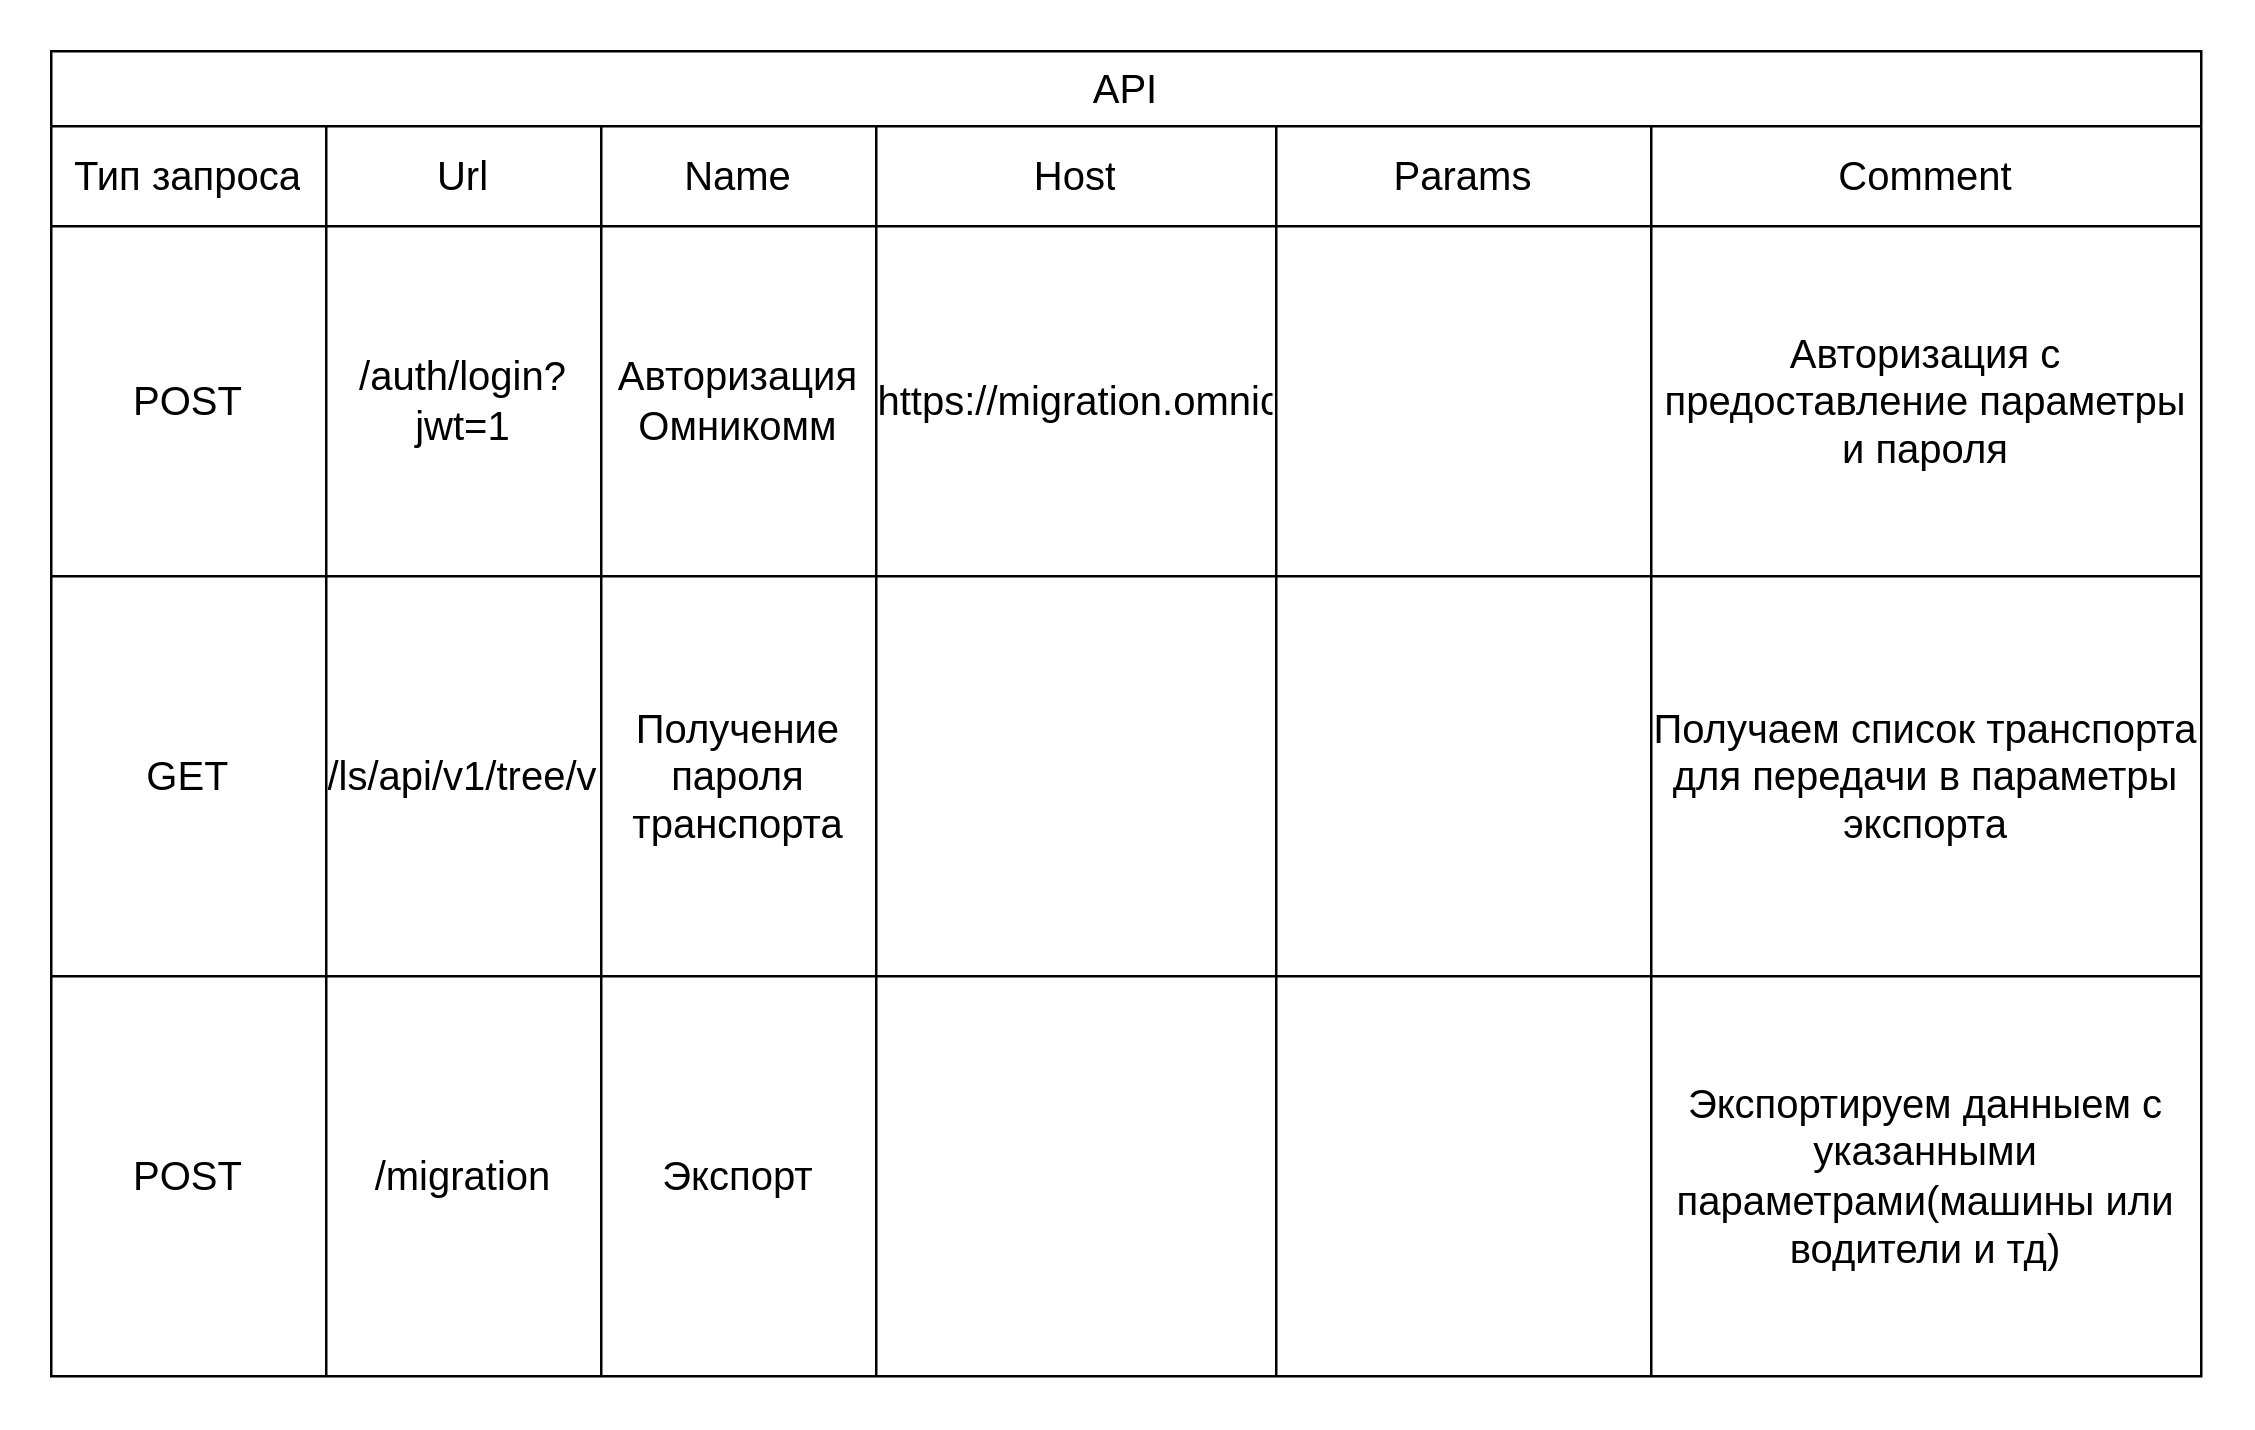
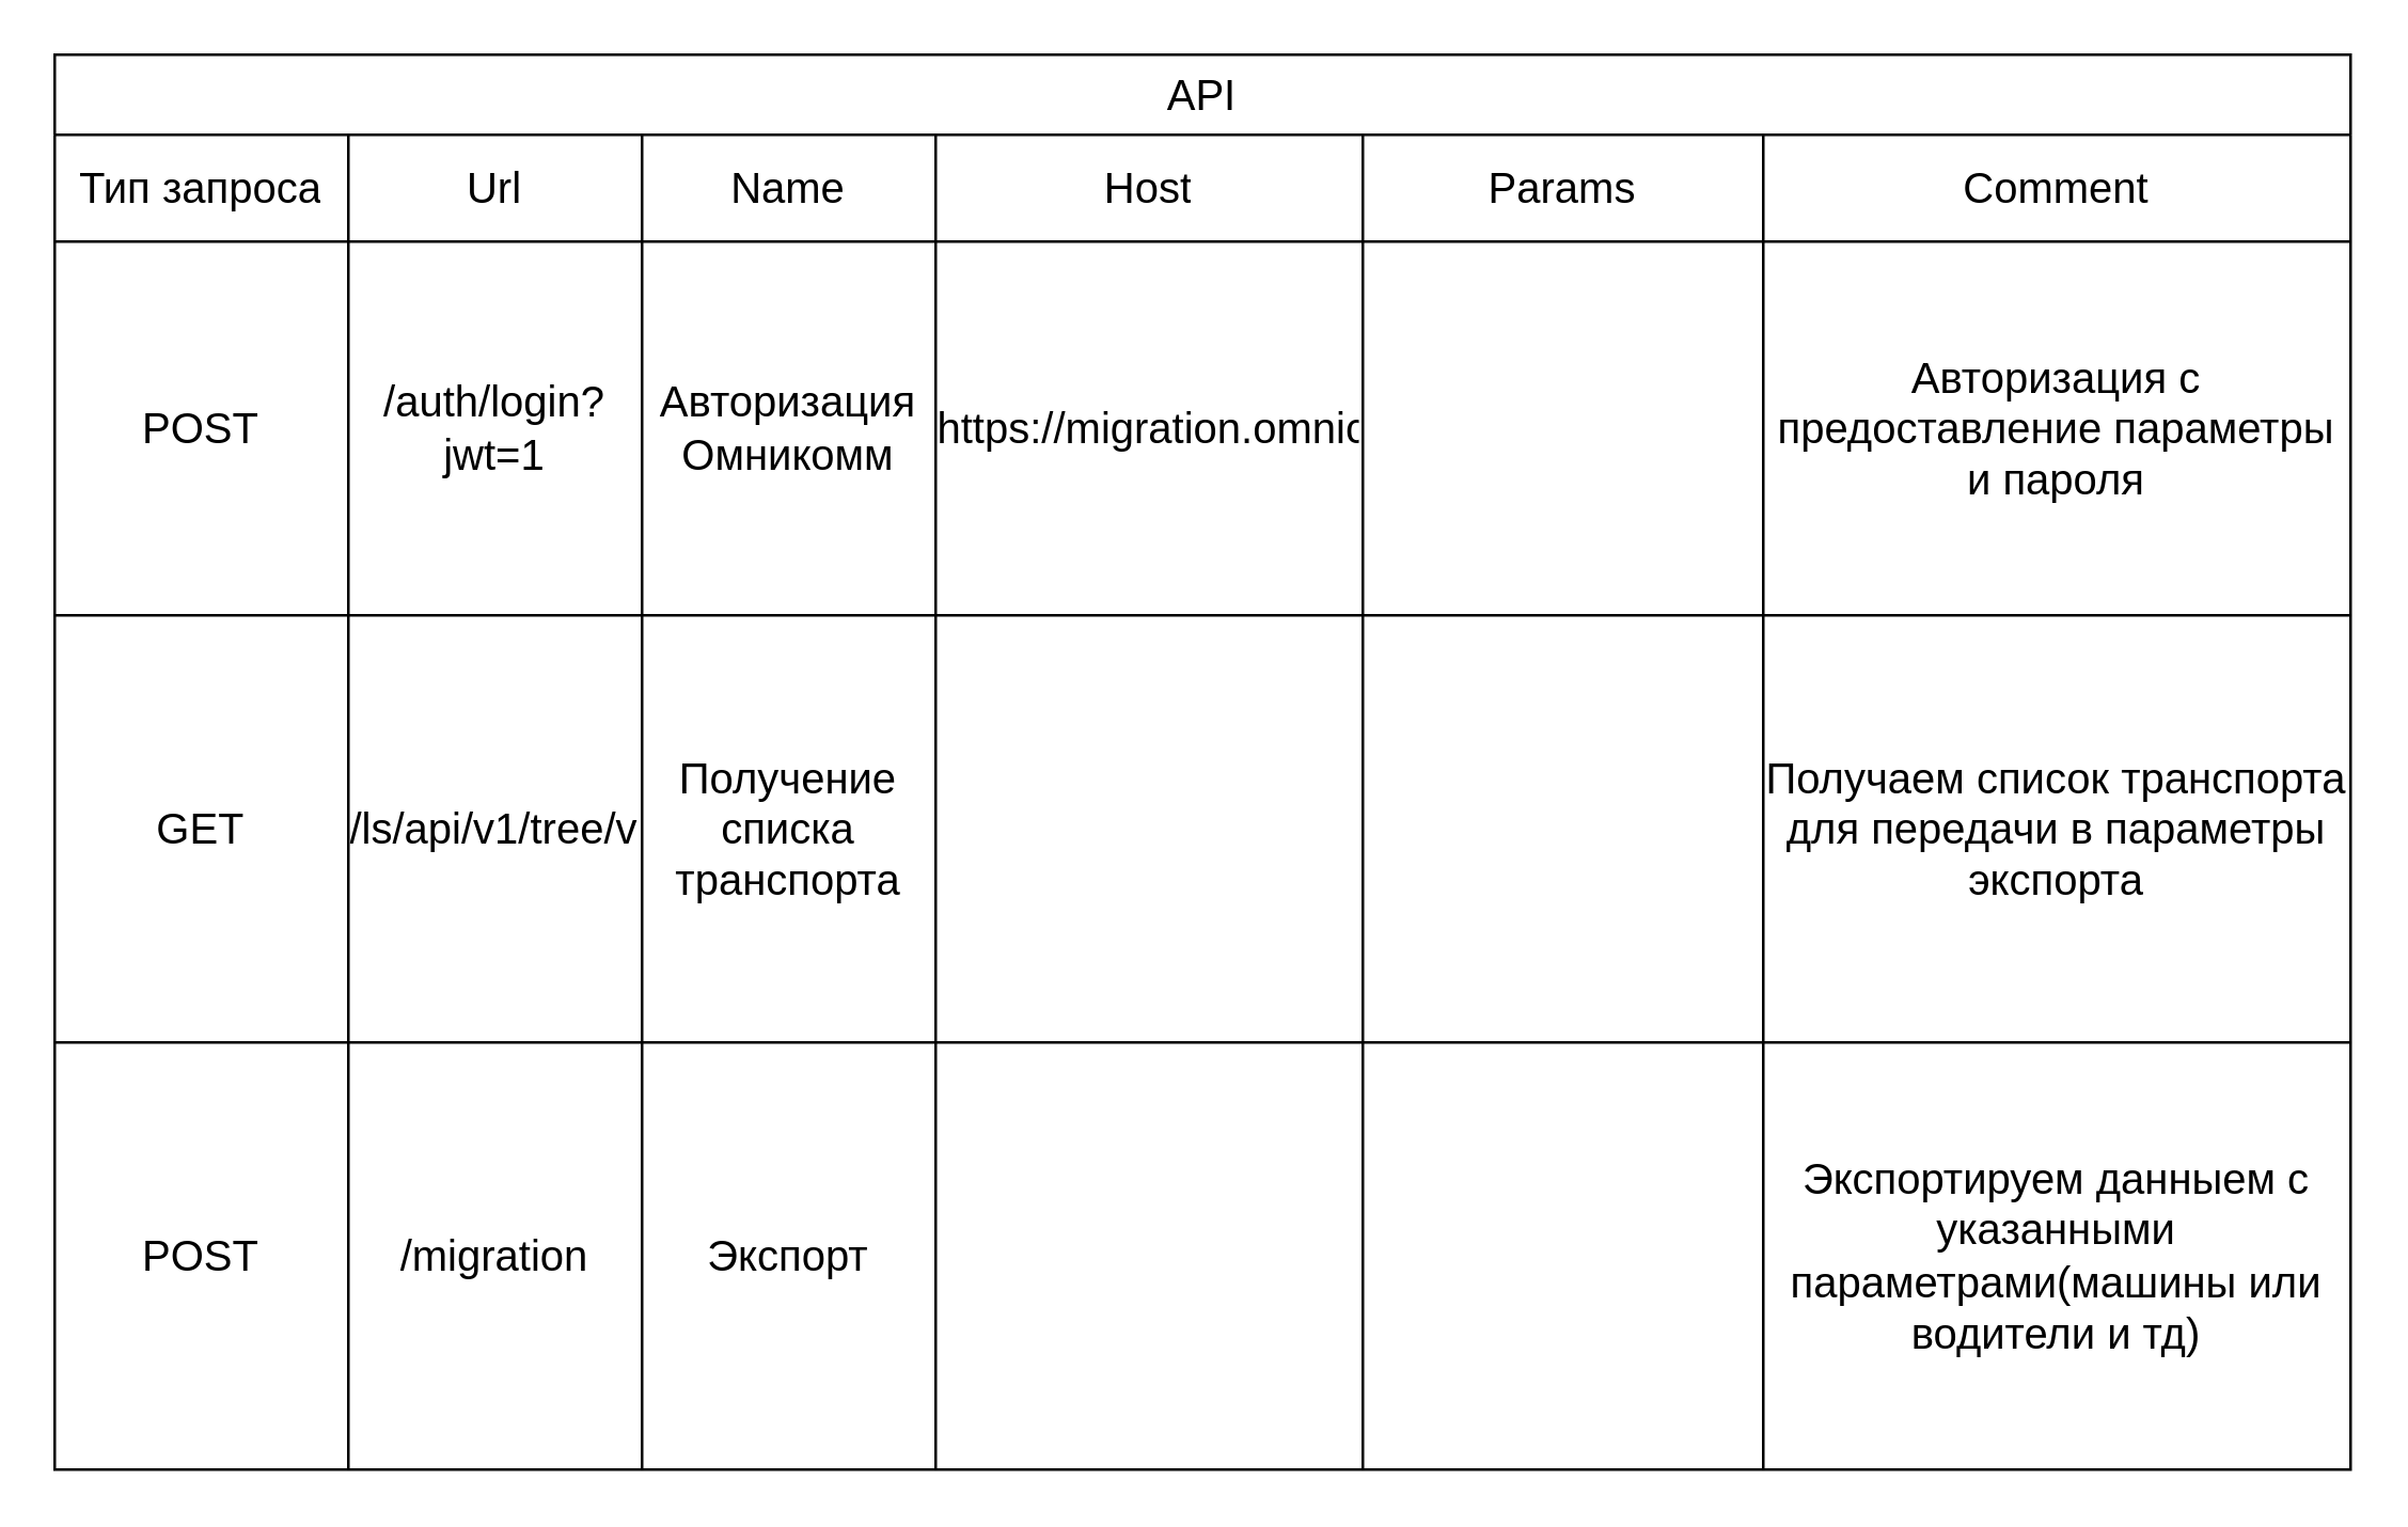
- <mxCell id="20" value="Получение пароля транспорта" style="shape=partialRectangle;html=1;whiteSpace=wrap;connectable=0;strokeColor=inherit;overflow=hidden;fillColor=none;top=0;left=0;bottom=0;right=0;pointerEvents=1;fontSize=16;" vertex="1" parent="17"><mxGeometry x="220" width="110" height="160" as="geometry"><mxRectangle width="110" height="160" as="alternateBounds" /></mxGeometry></mxCell>
+ <mxCell id="20" value="Получение списка транспорта" style="shape=partialRectangle;html=1;whiteSpace=wrap;connectable=0;strokeColor=inherit;overflow=hidden;fillColor=none;top=0;left=0;bottom=0;right=0;pointerEvents=1;fontSize=16;" vertex="1" parent="17"><mxGeometry x="220" width="110" height="160" as="geometry"><mxRectangle width="110" height="160" as="alternateBounds" /></mxGeometry></mxCell>
